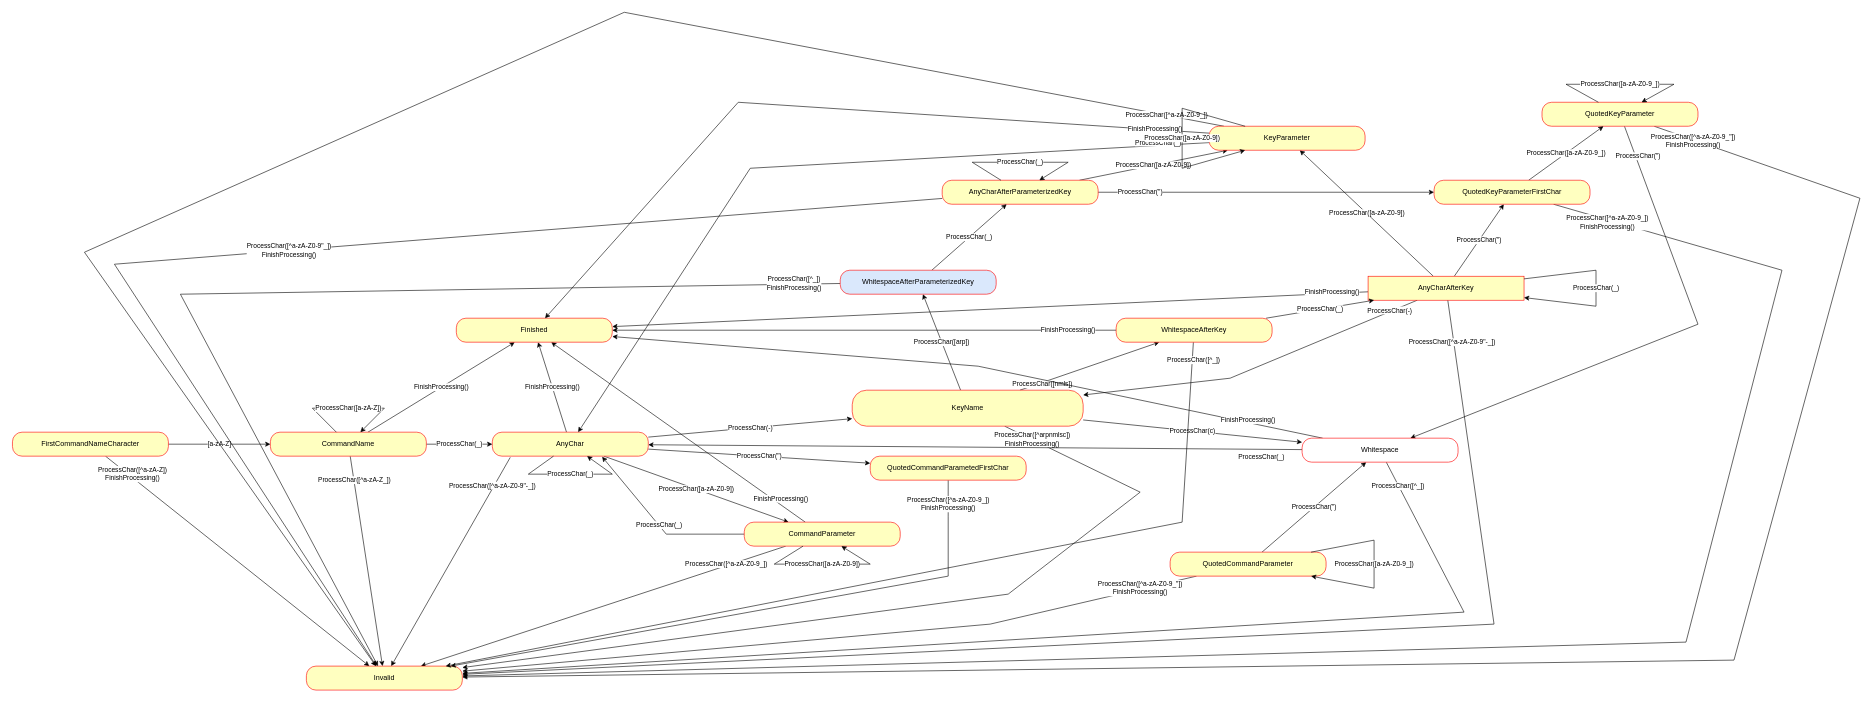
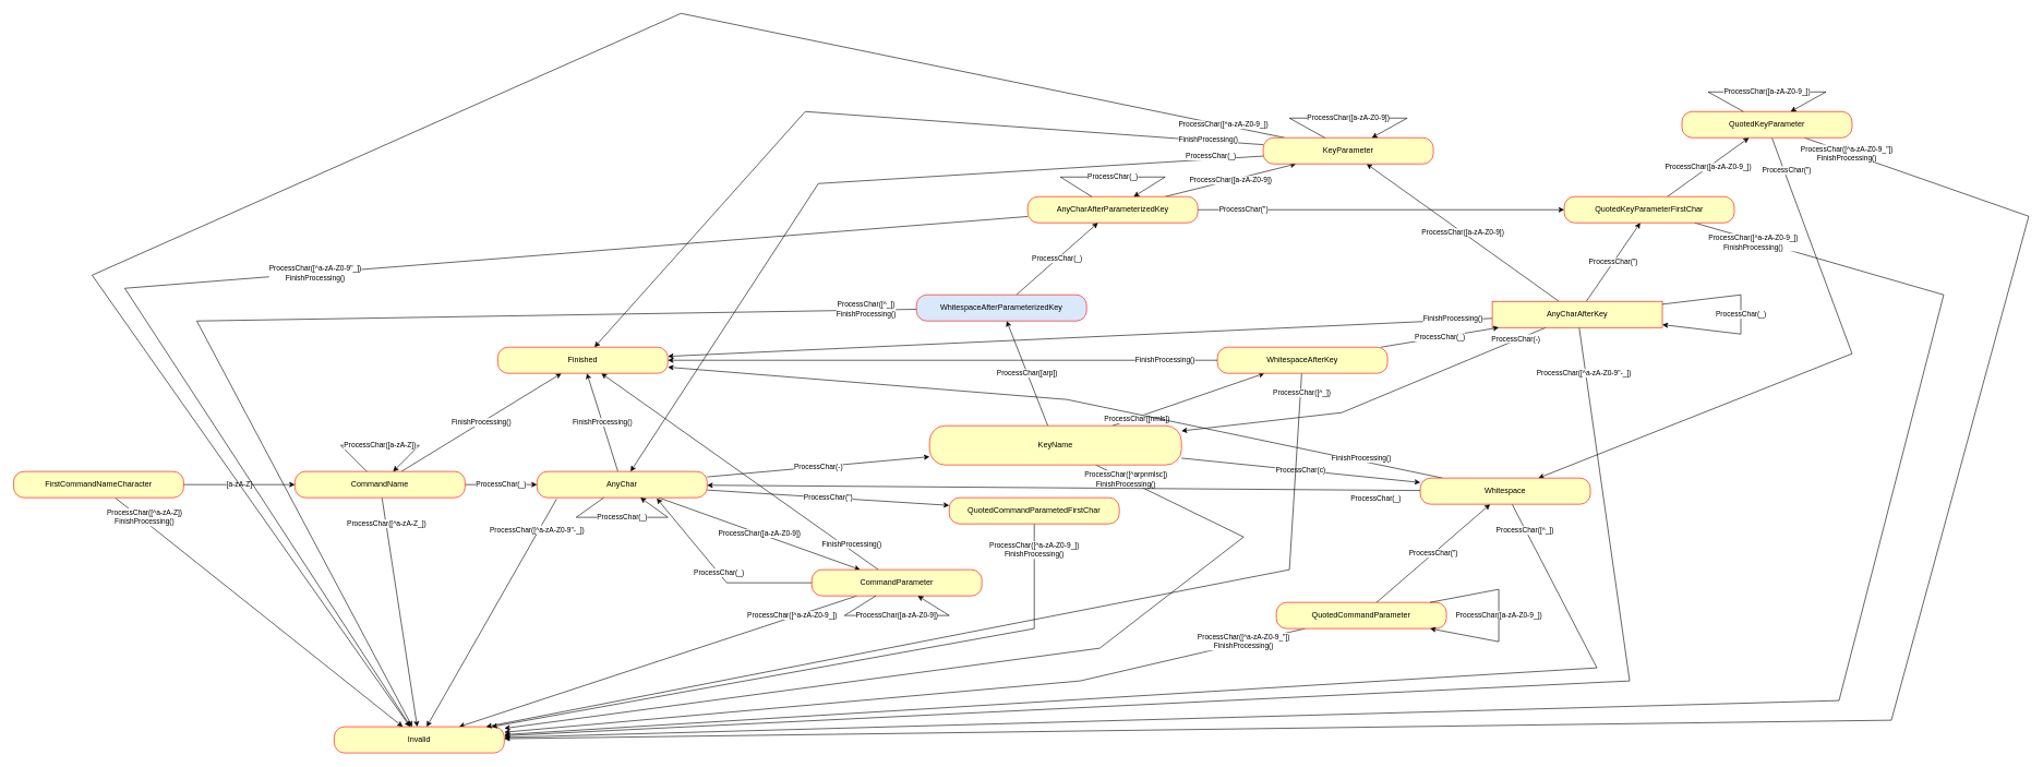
- <mxCell id="40" value="KeyParameter" style="rounded=1;whiteSpace=wrap;html=1;arcSize=40;fontColor=#000000;fillColor=#ffffc0;strokeColor=#ff0000;" vertex="1" parent="1"><mxGeometry x="2015" y="210" width="260" height="40" as="geometry" /></mxCell>
+ <mxCell id="40" value="KeyParameter" style="rounded=1;whiteSpace=wrap;html=1;arcSize=40;fontColor=#000000;fillColor=#ffffc0;strokeColor=#ff0000;" vertex="1" parent="1"><mxGeometry x="1930" y="210" width="260" height="40" as="geometry" /></mxCell>
- <mxCell id="62" value="Whitespace" style="rounded=1;whiteSpace=wrap;html=1;arcSize=40;fontColor=#000000;fillColor=#ffffff;strokeColor=#ff0000;" vertex="1" parent="1"><mxGeometry x="2170" y="730" width="260" height="40" as="geometry" /></mxCell>
+ <mxCell id="62" value="Whitespace" style="rounded=1;whiteSpace=wrap;html=1;arcSize=40;fontColor=#000000;fillColor=#ffffc0;strokeColor=#ff0000;" vertex="1" parent="1"><mxGeometry x="2170" y="730" width="260" height="40" as="geometry" /></mxCell>
